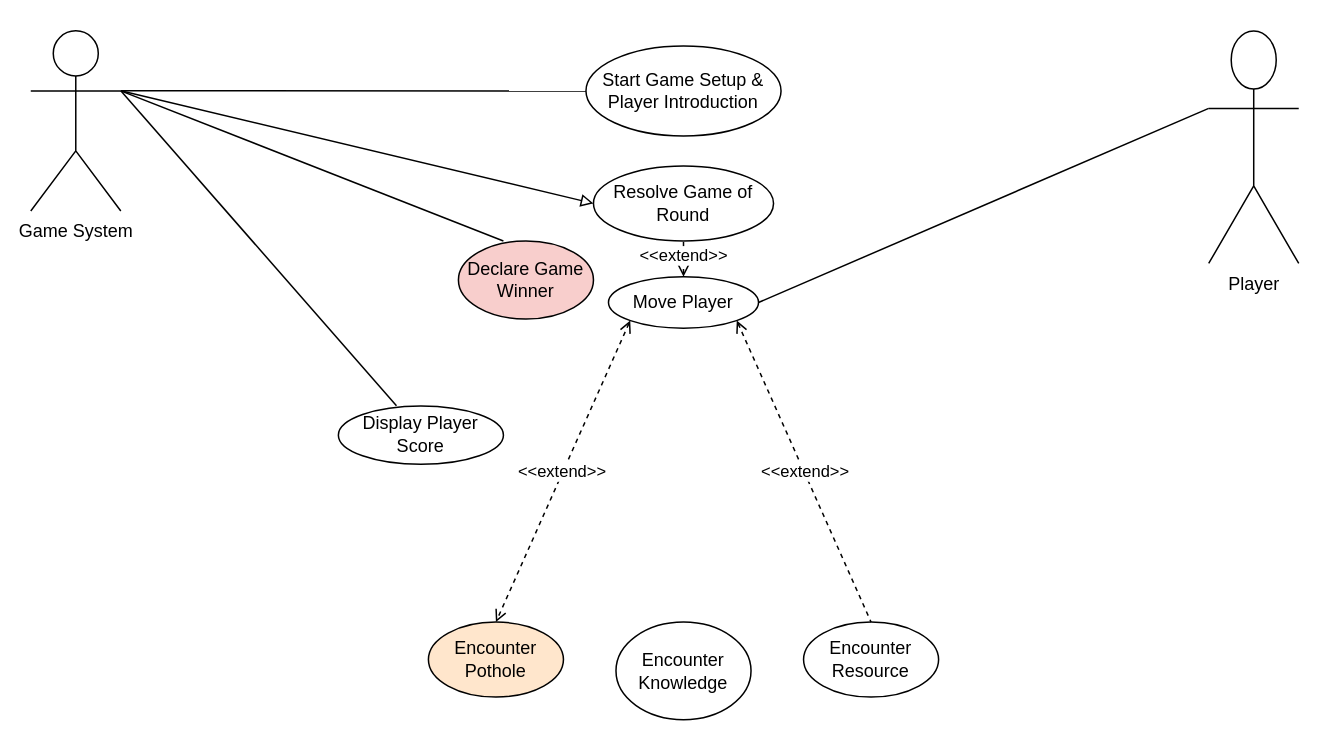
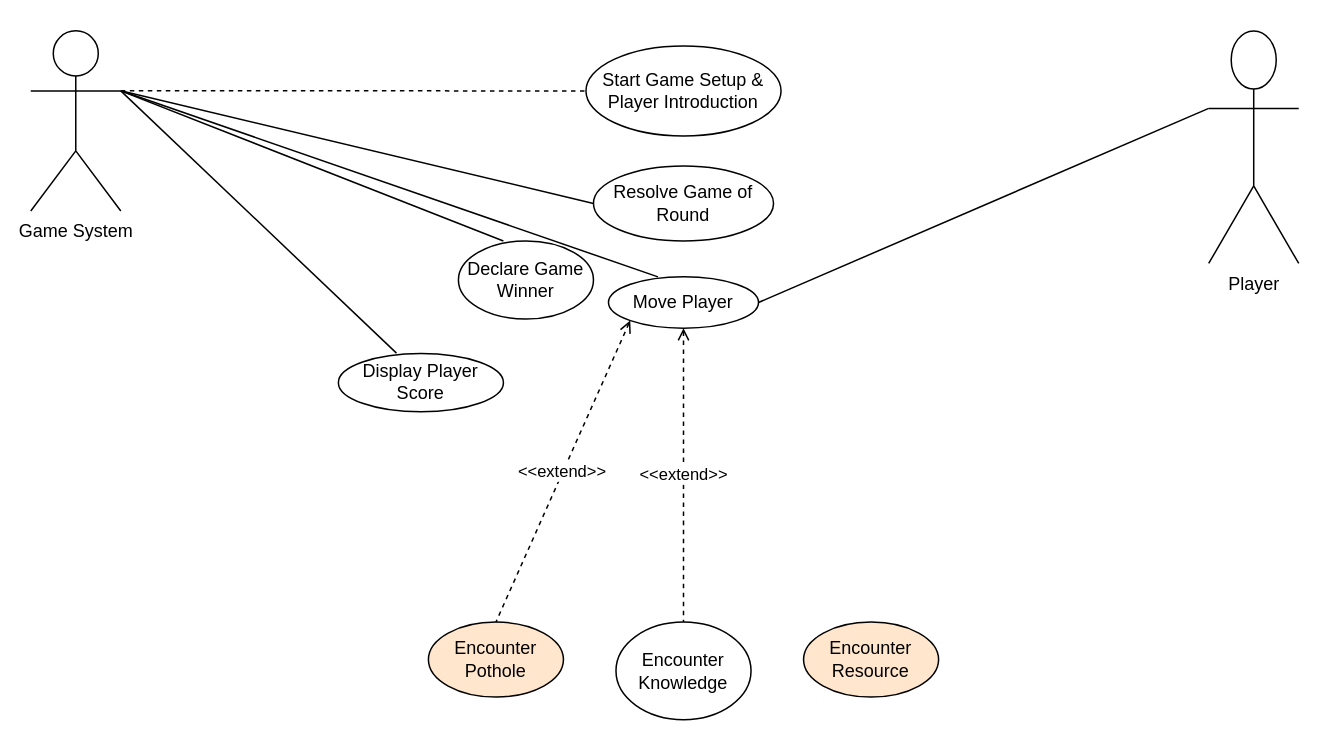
- <mxCell id="2" value="" style="rounded=0;orthogonalLoop=1;jettySize=auto;html=1;strokeColor=default;endArrow=none;endFill=0;exitX=1;exitY=0.333;exitDx=0;exitDy=0;exitPerimeter=0;" parent="1" source="10" target="4" edge="1"><mxGeometry relative="1" as="geometry"><mxPoint x="-45" y="250" as="sourcePoint" /></mxGeometry></mxCell>
+ <mxCell id="2" value="" style="rounded=0;orthogonalLoop=1;jettySize=auto;html=1;strokeColor=default;endArrow=none;endFill=0;exitX=1;exitY=0.333;exitDx=0;exitDy=0;exitPerimeter=0;dashed=1;" parent="1" source="10" target="4" edge="1"><mxGeometry relative="1" as="geometry"><mxPoint x="-45" y="250" as="sourcePoint" /></mxGeometry></mxCell>
+ <mxCell id="16" value="" style="rounded=0;orthogonalLoop=1;jettySize=auto;html=1;strokeColor=default;endArrow=none;endFill=0;entryX=0.33;entryY=0.003;entryDx=0;entryDy=0;exitX=1;exitY=0.333;exitDx=0;exitDy=0;exitPerimeter=0;entryPerimeter=0;" parent="1" source="10" target="6" edge="1"><mxGeometry relative="1" as="geometry"><mxPoint x="-45" y="250" as="sourcePoint" /><mxPoint x="153" y="337" as="targetPoint" /></mxGeometry></mxCell>
- <mxCell id="12" value="" style="rounded=0;orthogonalLoop=1;jettySize=auto;html=1;strokeColor=default;endArrow=block;endFill=0;entryX=0;entryY=0.5;entryDx=0;entryDy=0;exitX=1;exitY=0.333;exitDx=0;exitDy=0;exitPerimeter=0;" parent="1" source="10" target="7" edge="1"><mxGeometry relative="1" as="geometry"><mxPoint x="-45" y="250" as="sourcePoint" /><mxPoint x="65" y="256" as="targetPoint" /></mxGeometry></mxCell>
+ <mxCell id="12" value="" style="rounded=0;orthogonalLoop=1;jettySize=auto;html=1;strokeColor=default;endArrow=none;endFill=0;entryX=0;entryY=0.5;entryDx=0;entryDy=0;exitX=1;exitY=0.333;exitDx=0;exitDy=0;exitPerimeter=0;" parent="1" source="10" target="7" edge="1"><mxGeometry relative="1" as="geometry"><mxPoint x="-45" y="250" as="sourcePoint" /><mxPoint x="65" y="256" as="targetPoint" /></mxGeometry></mxCell>
- <mxCell id="5" value="&lt;div style=&quot;&quot;&gt;&amp;lt;&amp;lt;extend&amp;gt;&amp;gt;&lt;/div&gt;" style="rounded=0;orthogonalLoop=1;jettySize=auto;html=1;exitX=0.5;exitY=0;exitDx=0;exitDy=0;entryX=0.5;entryY=1;entryDx=0;entryDy=0;endArrow=none;endFill=0;startArrow=open;startFill=0;dashed=1;align=center;jumpStyle=none;" parent="1" source="6" target="7" edge="1"><mxGeometry x="0.182" relative="1" as="geometry"><mxPoint as="offset" /></mxGeometry></mxCell>
- <mxCell id="8" value="Declare Game Winner" style="ellipse;whiteSpace=wrap;html=1;verticalAlign=middle;rounded=1;align=center;labelPosition=center;verticalLabelPosition=middle;fillColor=#f8cecc;" parent="1" vertex="1"><mxGeometry x="305" y="160" width="90" height="52" as="geometry" /></mxCell>
+ <mxCell id="8" value="Declare Game Winner" style="ellipse;whiteSpace=wrap;html=1;verticalAlign=middle;rounded=1;align=center;labelPosition=center;verticalLabelPosition=middle;" parent="1" vertex="1"><mxGeometry x="305" y="160" width="90" height="52" as="geometry" /></mxCell>
- <mxCell id="13" value="Display Player Score" style="ellipse;whiteSpace=wrap;html=1;verticalAlign=middle;rounded=1;align=center;labelPosition=center;verticalLabelPosition=middle;" parent="1" vertex="1"><mxGeometry x="225" y="270" width="110" height="38.86" as="geometry" /></mxCell>
+ <mxCell id="13" value="Display Player Score" style="ellipse;whiteSpace=wrap;html=1;verticalAlign=middle;rounded=1;align=center;labelPosition=center;verticalLabelPosition=middle;" parent="1" vertex="1"><mxGeometry x="225" y="235" width="110" height="38.86" as="geometry" /></mxCell>
- <mxCell id="20" value="&lt;div style=&quot;&quot;&gt;&amp;lt;&amp;lt;extend&amp;gt;&amp;gt;&lt;/div&gt;" style="rounded=0;orthogonalLoop=1;jettySize=auto;html=1;entryX=0.5;entryY=0;entryDx=0;entryDy=0;endArrow=none;endFill=0;startArrow=open;startFill=0;dashed=1;align=center;jumpStyle=none;exitX=1;exitY=1;exitDx=0;exitDy=0;" parent="1" source="6" target="17" edge="1"><mxGeometry x="0.005" relative="1" as="geometry"><mxPoint x="250" y="735.72" as="sourcePoint" /><mxPoint x="250" y="845.72" as="targetPoint" /><mxPoint as="offset" /></mxGeometry></mxCell>
+ <mxCell id="15" value="&lt;div style=&quot;&quot;&gt;&amp;lt;&amp;lt;extend&amp;gt;&amp;gt;&lt;/div&gt;" style="rounded=0;orthogonalLoop=1;jettySize=auto;html=1;entryX=0.5;entryY=0;entryDx=0;entryDy=0;endArrow=none;endFill=0;startArrow=open;startFill=0;dashed=1;align=center;jumpStyle=none;exitX=0.5;exitY=1;exitDx=0;exitDy=0;" parent="1" source="6" target="14" edge="1"><mxGeometry x="0.005" relative="1" as="geometry"><mxPoint x="-45" y="1005.72" as="sourcePoint" /><mxPoint x="55" y="935.72" as="targetPoint" /><mxPoint as="offset" /></mxGeometry></mxCell>
- <mxCell id="19" value="&lt;div style=&quot;&quot;&gt;&amp;lt;&amp;lt;extend&amp;gt;&amp;gt;&lt;/div&gt;" style="rounded=0;orthogonalLoop=1;jettySize=auto;html=1;entryX=0.5;entryY=0;entryDx=0;entryDy=0;endArrow=open;endFill=0;startArrow=open;startFill=0;dashed=1;align=center;jumpStyle=none;exitX=0;exitY=1;exitDx=0;exitDy=0;" parent="1" source="6" target="18" edge="1"><mxGeometry x="0.005" relative="1" as="geometry"><mxPoint x="250" y="735.72" as="sourcePoint" /><mxPoint x="250" y="845.72" as="targetPoint" /><mxPoint as="offset" /></mxGeometry></mxCell>
+ <mxCell id="19" value="&lt;div style=&quot;&quot;&gt;&amp;lt;&amp;lt;extend&amp;gt;&amp;gt;&lt;/div&gt;" style="rounded=0;orthogonalLoop=1;jettySize=auto;html=1;entryX=0.5;entryY=0;entryDx=0;entryDy=0;endArrow=none;endFill=0;startArrow=open;startFill=0;dashed=1;align=center;jumpStyle=none;exitX=0;exitY=1;exitDx=0;exitDy=0;" parent="1" source="6" target="18" edge="1"><mxGeometry x="0.005" relative="1" as="geometry"><mxPoint x="250" y="735.72" as="sourcePoint" /><mxPoint x="250" y="845.72" as="targetPoint" /><mxPoint as="offset" /></mxGeometry></mxCell>
- <mxCell id="17" value="Encounter Resource" style="ellipse;whiteSpace=wrap;html=1;verticalAlign=middle;rounded=1;align=center;labelPosition=center;verticalLabelPosition=middle;" parent="1" vertex="1"><mxGeometry x="535" y="414" width="90" height="50" as="geometry" /></mxCell>
+ <mxCell id="17" value="Encounter Resource" style="ellipse;whiteSpace=wrap;html=1;verticalAlign=middle;rounded=1;align=center;labelPosition=center;verticalLabelPosition=middle;fillColor=#ffe6cc;" parent="1" vertex="1"><mxGeometry x="535" y="414" width="90" height="50" as="geometry" /></mxCell>
